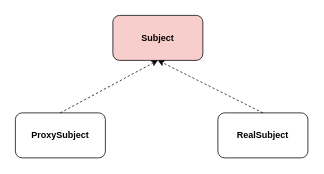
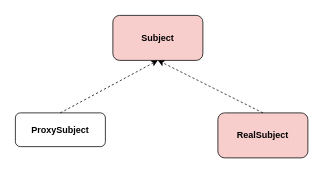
- <mxCell id="4" value="ProxySubject" style="rounded=1;whiteSpace=wrap;html=1;fontStyle=1" vertex="1" parent="1"><mxGeometry x="20" y="150" width="120" height="60" as="geometry" /></mxCell>
+ <mxCell id="4" value="ProxySubject" style="rounded=1;whiteSpace=wrap;html=1;fontStyle=1" vertex="1" parent="1"><mxGeometry x="20" y="150" width="120" height="45" as="geometry" /></mxCell>
- <mxCell id="3" value="RealSubject" style="rounded=1;whiteSpace=wrap;html=1;fontStyle=1" vertex="1" parent="1"><mxGeometry x="290" y="150" width="120" height="60" as="geometry" /></mxCell>
+ <mxCell id="3" value="RealSubject" style="rounded=1;whiteSpace=wrap;html=1;fontStyle=1;fillColor=#f8cecc;" vertex="1" parent="1"><mxGeometry x="290" y="150" width="120" height="60" as="geometry" /></mxCell>
